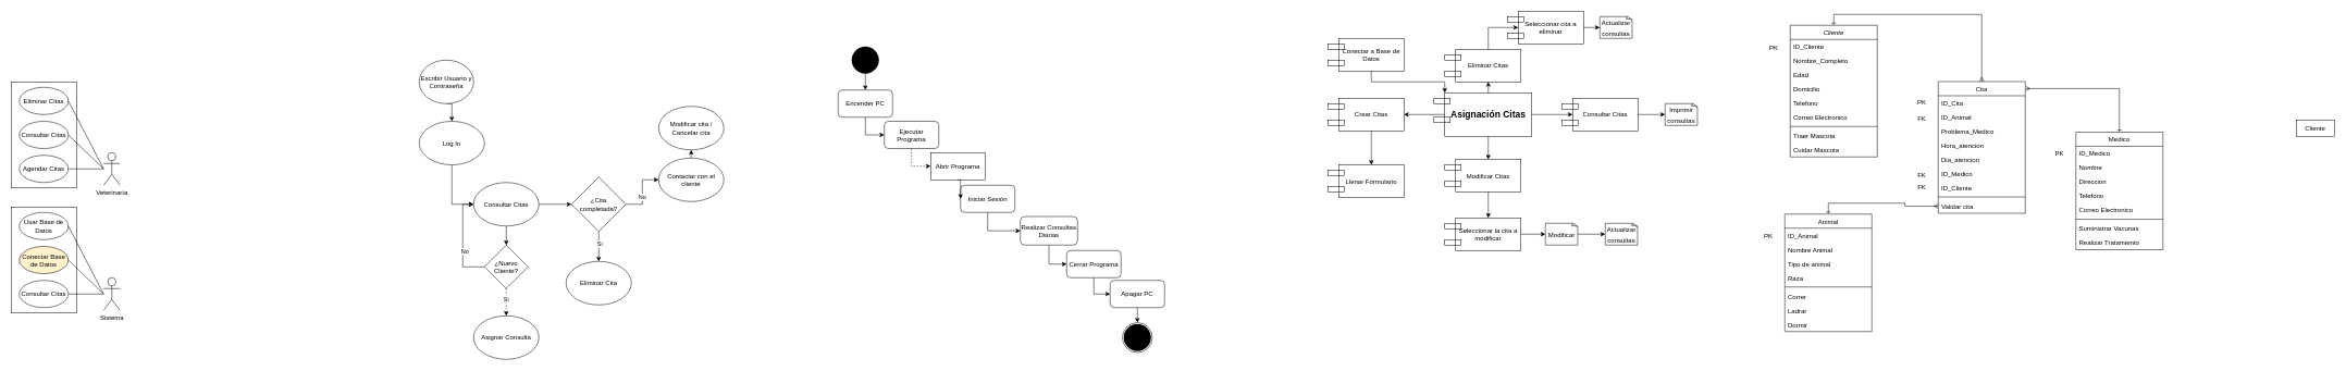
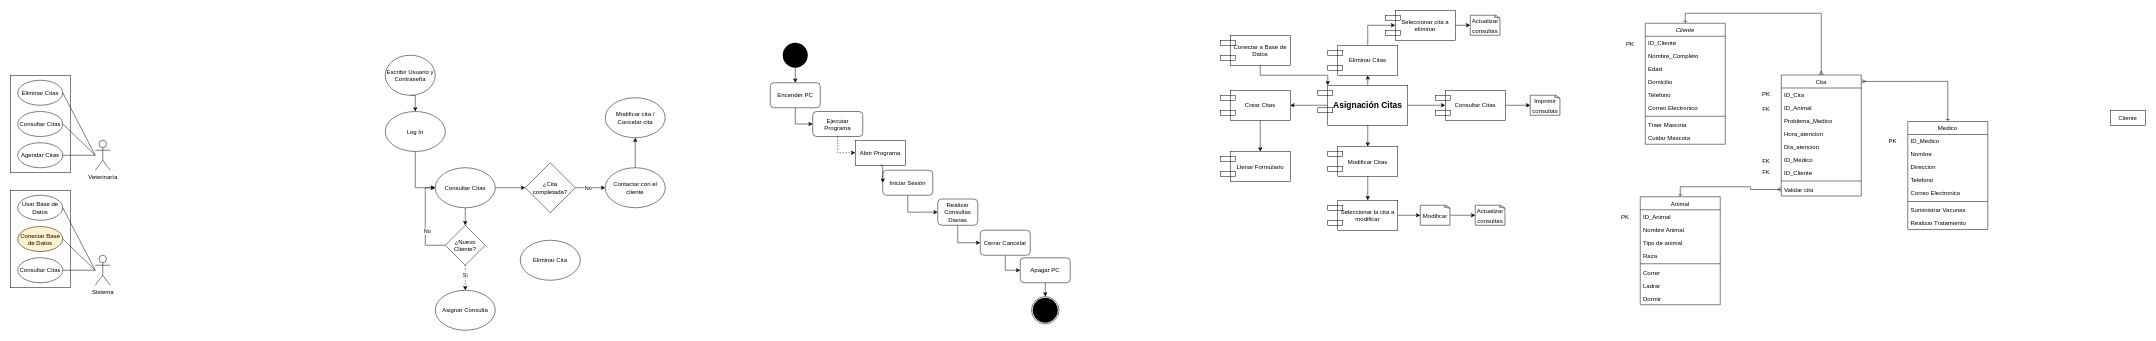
- <mxCell id="22" value="Contactar con el cliente" style="ellipse;whiteSpace=wrap;html=1;" parent="1" vertex="1"><mxGeometry x="1210" y="290" width="120" height="80" as="geometry" /></mxCell>
+ <mxCell id="22" value="Contactar con el cliente" style="ellipse;whiteSpace=wrap;html=1;" parent="1" vertex="1"><mxGeometry x="1210" y="335" width="120" height="80" as="geometry" /></mxCell>
- <mxCell id="51" value="Realizar Consultas Diarias" style="rounded=1;whiteSpace=wrap;html=1;fillColor=none;" parent="1" vertex="1"><mxGeometry x="1875" y="397.5" width="105" height="52.5" as="geometry" /></mxCell>
+ <mxCell id="51" value="Realizar Consultas Diarias" style="rounded=1;whiteSpace=wrap;html=1;fillColor=none;" parent="1" vertex="1"><mxGeometry x="1875" y="397.5" width="80" height="52.5" as="geometry" /></mxCell>
- <mxCell id="15" style="edgeStyle=orthogonalEdgeStyle;rounded=0;orthogonalLoop=1;jettySize=auto;html=1;exitX=0.5;exitY=1;exitDx=0;exitDy=0;entryX=0.5;entryY=0;entryDx=0;entryDy=0;" parent="1" source="19" target="20" edge="1"><mxGeometry relative="1" as="geometry"><Array as="points"><mxPoint x="1100" y="455" /><mxPoint x="1100" y="455" /></Array></mxGeometry></mxCell>
- <mxCell id="16" value="Si" style="edgeLabel;html=1;align=center;verticalAlign=middle;resizable=0;points=[];" parent="15" vertex="1" connectable="0"><mxGeometry x="-0.21" y="1" relative="1" as="geometry"><mxPoint as="offset" /></mxGeometry></mxCell>
- <mxCell id="53" value="Cerrar Programa" style="rounded=1;whiteSpace=wrap;html=1;fillColor=none;" parent="1" vertex="1"><mxGeometry x="1960" y="460" width="100" height="50" as="geometry" /></mxCell>
+ <mxCell id="53" value="Cerrar Cancelar" style="rounded=1;whiteSpace=wrap;html=1;fillColor=none;" parent="1" vertex="1"><mxGeometry x="1960" y="460" width="100" height="50" as="geometry" /></mxCell>
